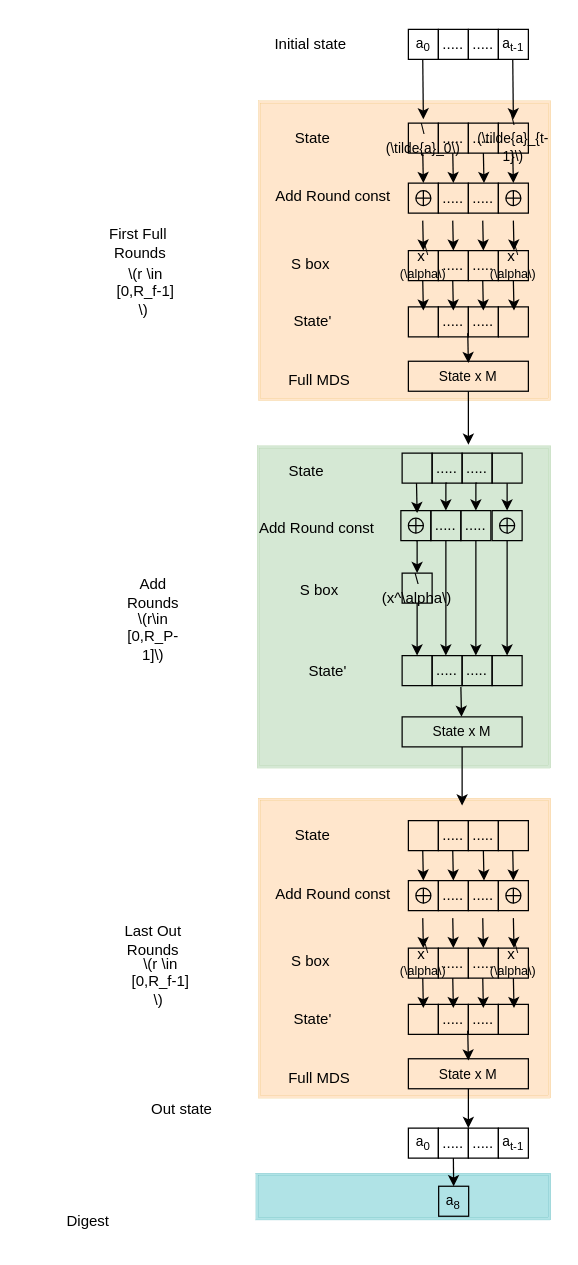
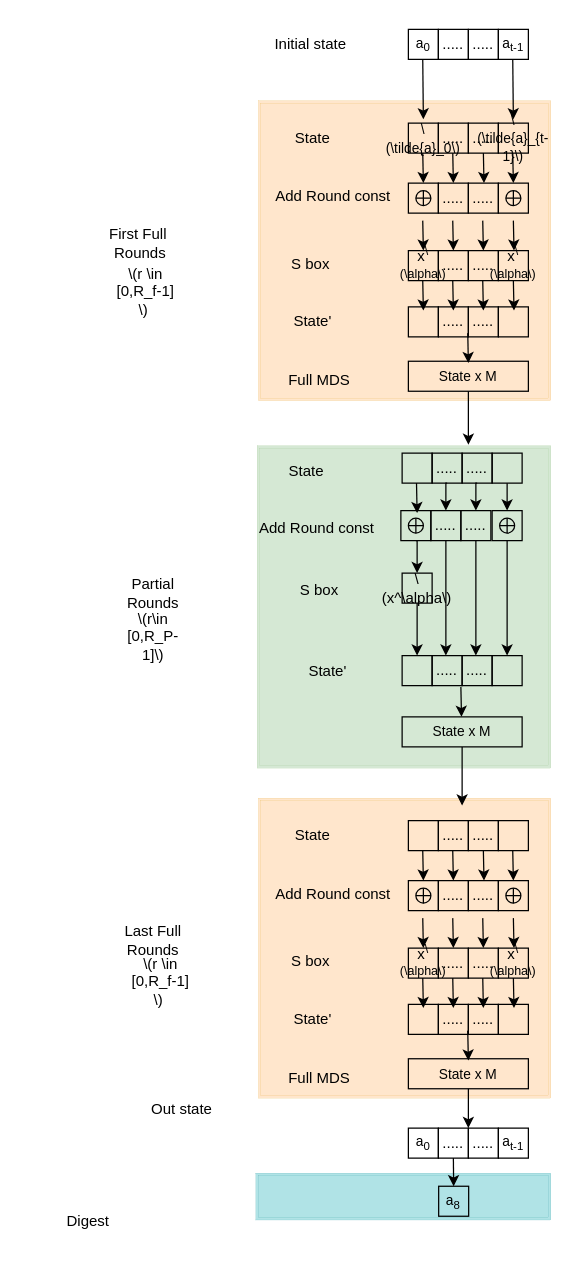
- <mxCell id="145" value="Add&lt;br&gt;Rounds" style="text;html=1;strokeColor=none;fillColor=none;align=center;verticalAlign=middle;whiteSpace=wrap;rounded=0;" parent="1" vertex="1"><mxGeometry x="32" y="432" width="180" height="83" as="geometry" /></mxCell>
+ <mxCell id="145" value="Partial&lt;br&gt;Rounds" style="text;html=1;strokeColor=none;fillColor=none;align=center;verticalAlign=middle;whiteSpace=wrap;rounded=0;" parent="1" vertex="1"><mxGeometry x="32" y="432" width="180" height="83" as="geometry" /></mxCell>
- <mxCell id="155" value="Last Out&lt;br&gt;Rounds" style="text;html=1;strokeColor=none;fillColor=none;align=center;verticalAlign=middle;whiteSpace=wrap;rounded=0;" parent="1" vertex="1"><mxGeometry x="32" y="710" width="180" height="83" as="geometry" /></mxCell>
+ <mxCell id="155" value="Last Full&lt;br&gt;Rounds" style="text;html=1;strokeColor=none;fillColor=none;align=center;verticalAlign=middle;whiteSpace=wrap;rounded=0;" parent="1" vertex="1"><mxGeometry x="32" y="710" width="180" height="83" as="geometry" /></mxCell>
